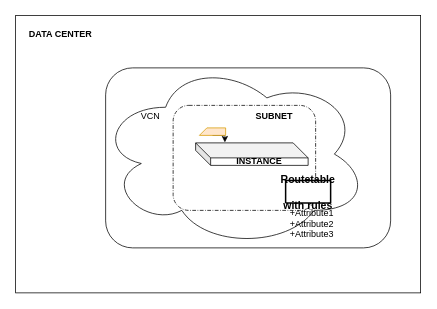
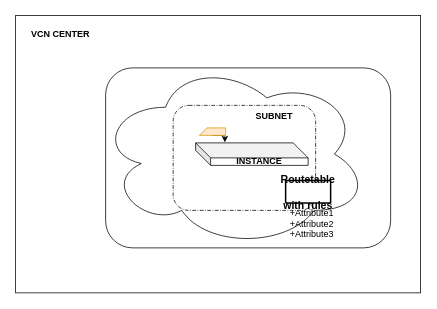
- <mxCell id="4" value="DATA CENTER" style="text;html=1;strokeColor=none;fillColor=none;align=center;verticalAlign=middle;whiteSpace=wrap;rounded=0;fontStyle=1" vertex="1" parent="1"><mxGeometry x="30" y="20" width="100" height="50" as="geometry" /></mxCell>
+ <mxCell id="4" value="VCN CENTER" style="text;html=1;strokeColor=none;fillColor=none;align=center;verticalAlign=middle;whiteSpace=wrap;rounded=0;fontStyle=1" vertex="1" parent="1"><mxGeometry x="30" y="20" width="100" height="50" as="geometry" /></mxCell>
- <mxCell id="6" value="VCN" style="text;html=1;strokeColor=none;fillColor=none;align=center;verticalAlign=middle;whiteSpace=wrap;rounded=0;" vertex="1" parent="1"><mxGeometry x="180" y="145" width="40" height="20" as="geometry" /></mxCell>
